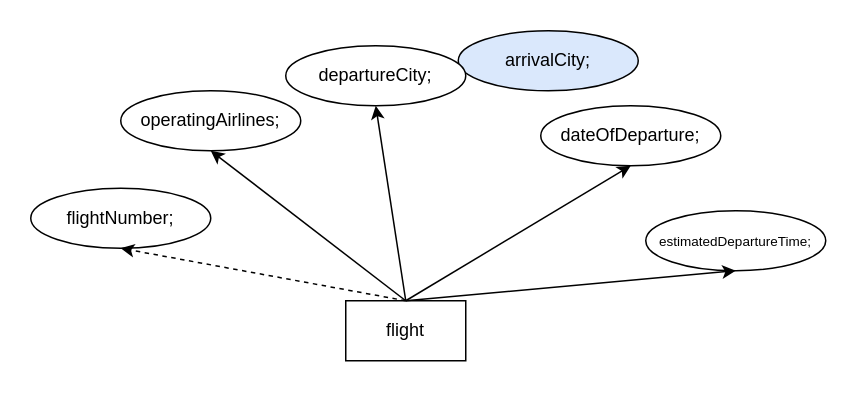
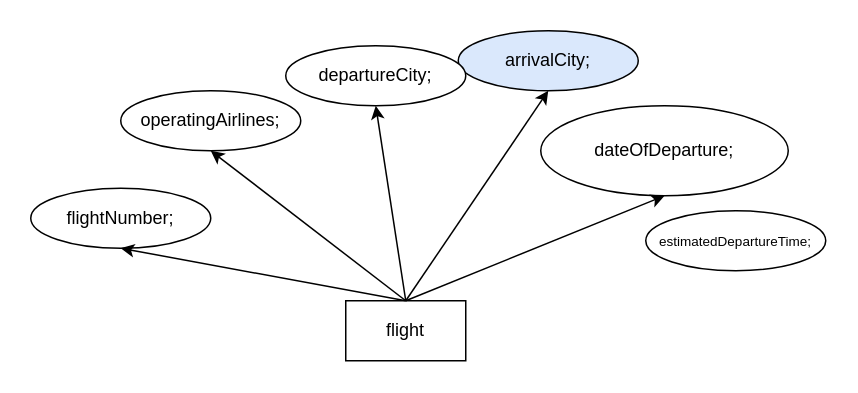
- <mxCell id="13" value="dateOfDeparture;" style="ellipse;whiteSpace=wrap;html=1;" vertex="1" parent="1"><mxGeometry x="360" y="70" width="120" height="40" as="geometry" /></mxCell>
+ <mxCell id="13" value="dateOfDeparture;" style="ellipse;whiteSpace=wrap;html=1;" vertex="1" parent="1"><mxGeometry x="360" y="70" width="165" height="60" as="geometry" /></mxCell>
+ <mxCell id="6" value="" style="endArrow=classic;html=1;rounded=0;exitX=0.5;exitY=0;exitDx=0;exitDy=0;entryX=0.5;entryY=1;entryDx=0;entryDy=0;" edge="1" target="5" parent="1" source="2"><mxGeometry width="50" height="50" relative="1" as="geometry"><mxPoint x="200" y="200" as="sourcePoint" /><mxPoint x="230" y="130" as="targetPoint" /></mxGeometry></mxCell>
- <mxCell id="8" value="" style="endArrow=classic;html=1;rounded=0;exitX=0.5;exitY=0;exitDx=0;exitDy=0;entryX=0.5;entryY=1;entryDx=0;entryDy=0;dashed=1;" edge="1" target="7" parent="1" source="2"><mxGeometry width="50" height="50" relative="1" as="geometry"><mxPoint x="150" y="250" as="sourcePoint" /><mxPoint x="180" y="180" as="targetPoint" /></mxGeometry></mxCell>
+ <mxCell id="8" value="" style="endArrow=classic;html=1;rounded=0;exitX=0.5;exitY=0;exitDx=0;exitDy=0;entryX=0.5;entryY=1;entryDx=0;entryDy=0;" edge="1" target="7" parent="1" source="2"><mxGeometry width="50" height="50" relative="1" as="geometry"><mxPoint x="150" y="250" as="sourcePoint" /><mxPoint x="180" y="180" as="targetPoint" /></mxGeometry></mxCell>
- <mxCell id="4" value="" style="endArrow=classic;html=1;rounded=0;exitX=0.5;exitY=0;exitDx=0;exitDy=0;entryX=0.5;entryY=1;entryDx=0;entryDy=0;" edge="1" parent="1" source="2" target="3"><mxGeometry width="50" height="50" relative="1" as="geometry"><mxPoint x="250" y="180" as="sourcePoint" /><mxPoint x="300" y="130" as="targetPoint" /></mxGeometry></mxCell>
